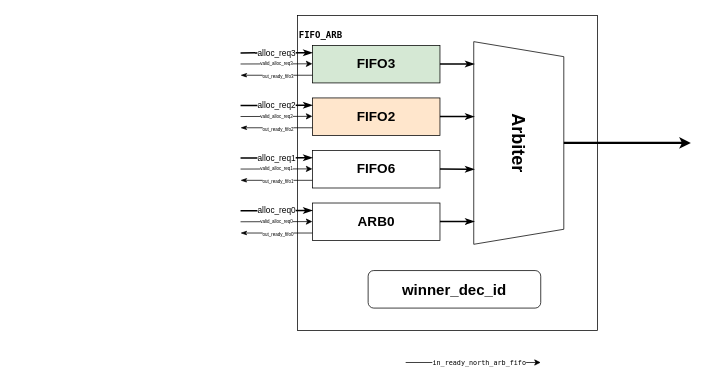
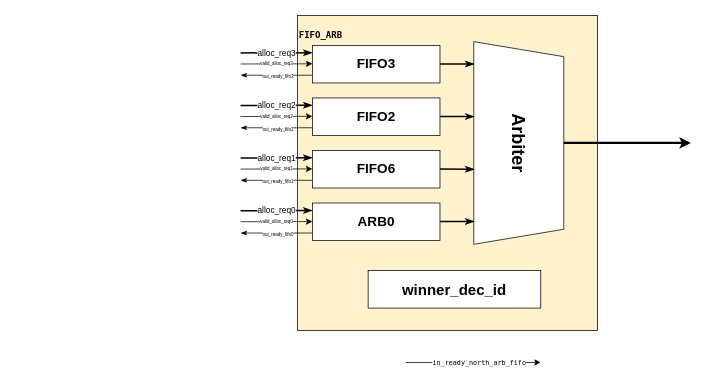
- <mxCell id="2" value="&lt;pre&gt;FIFO_ARB&lt;/pre&gt;" style="rounded=0;whiteSpace=wrap;html=1;align=left;verticalAlign=top;fontStyle=1" parent="1" vertex="1"><mxGeometry x="395.72" y="20" width="400" height="420" as="geometry" /></mxCell>
+ <mxCell id="2" value="&lt;pre&gt;FIFO_ARB&lt;/pre&gt;" style="rounded=0;whiteSpace=wrap;html=1;align=left;verticalAlign=top;fontStyle=1;fillColor=#fff2cc;" parent="1" vertex="1"><mxGeometry x="395.72" y="20" width="400" height="420" as="geometry" /></mxCell>
- <mxCell id="4" value="&lt;h2&gt;FIFO3&lt;/h2&gt;" style="rounded=0;whiteSpace=wrap;html=1;fillColor=#d5e8d4;" parent="1" vertex="1"><mxGeometry x="415.72" width="170" height="50" as="geometry" y="60" /></mxCell>
+ <mxCell id="4" value="&lt;h2&gt;FIFO3&lt;/h2&gt;" style="rounded=0;whiteSpace=wrap;html=1;" parent="1" vertex="1"><mxGeometry x="415.72" width="170" height="50" as="geometry" y="60" /></mxCell>
- <mxCell id="5" value="&lt;h2&gt;FIFO2&lt;/h2&gt;" style="rounded=0;whiteSpace=wrap;html=1;fillColor=#ffe6cc;" parent="1" vertex="1"><mxGeometry x="415.72" y="130" width="170" height="50" as="geometry" /></mxCell>
+ <mxCell id="5" value="&lt;h2&gt;FIFO2&lt;/h2&gt;" style="rounded=0;whiteSpace=wrap;html=1;" parent="1" vertex="1"><mxGeometry x="415.72" y="130" width="170" height="50" as="geometry" /></mxCell>
- <mxCell id="25" value="&lt;h2 style=&quot;font-size: 20px;&quot;&gt;winner_dec_id&lt;/h2&gt;" style="whiteSpace=wrap;html=1;fontSize=6;rounded=1;" parent="1" vertex="1"><mxGeometry x="490" y="360" width="230" height="50" as="geometry" /></mxCell>
+ <mxCell id="25" value="&lt;h2 style=&quot;font-size: 20px;&quot;&gt;winner_dec_id&lt;/h2&gt;" style="rounded=0;whiteSpace=wrap;html=1;fontSize=6;" parent="1" vertex="1"><mxGeometry x="490" y="360" width="230" height="50" as="geometry" /></mxCell>
